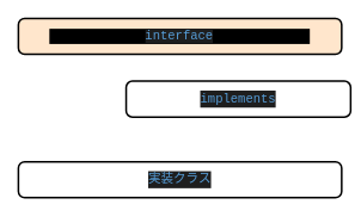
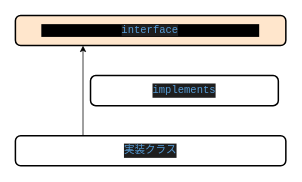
+ <mxCell id="2" value="" style="edgeStyle=none;html=1;fontColor=#FFFFFF;entryX=0.25;entryY=1;entryDx=0;entryDy=0;exitX=0.25;exitY=0;exitDx=0;exitDy=0;" parent="1" source="3" target="4" edge="1"><mxGeometry relative="1" as="geometry" /></mxCell>
- <mxCell id="5" value="&lt;div style=&quot;color: rgb(212, 212, 212); background-color: rgb(30, 30, 30); font-family: Consolas, &amp;quot;Courier New&amp;quot;, monospace; font-size: 14px; line-height: 19px;&quot;&gt;&lt;span style=&quot;color: #569cd6;&quot;&gt;implements&lt;/span&gt;&lt;/div&gt;" style="rounded=1;whiteSpace=wrap;html=1;absoluteArcSize=1;arcSize=14;strokeWidth=2;labelBackgroundColor=#000000;" parent="1" vertex="1"><mxGeometry x="140" y="90" width="250" height="40" as="geometry" /></mxCell>
+ <mxCell id="5" value="&lt;div style=&quot;color: rgb(212, 212, 212); background-color: rgb(30, 30, 30); font-family: Consolas, &amp;quot;Courier New&amp;quot;, monospace; font-size: 14px; line-height: 19px;&quot;&gt;&lt;span style=&quot;color: #569cd6;&quot;&gt;implements&lt;/span&gt;&lt;/div&gt;" style="rounded=1;whiteSpace=wrap;html=1;absoluteArcSize=1;arcSize=14;strokeWidth=2;labelBackgroundColor=#000000;" parent="1" vertex="1"><mxGeometry x="120" y="100" width="250" height="40" as="geometry" /></mxCell>
